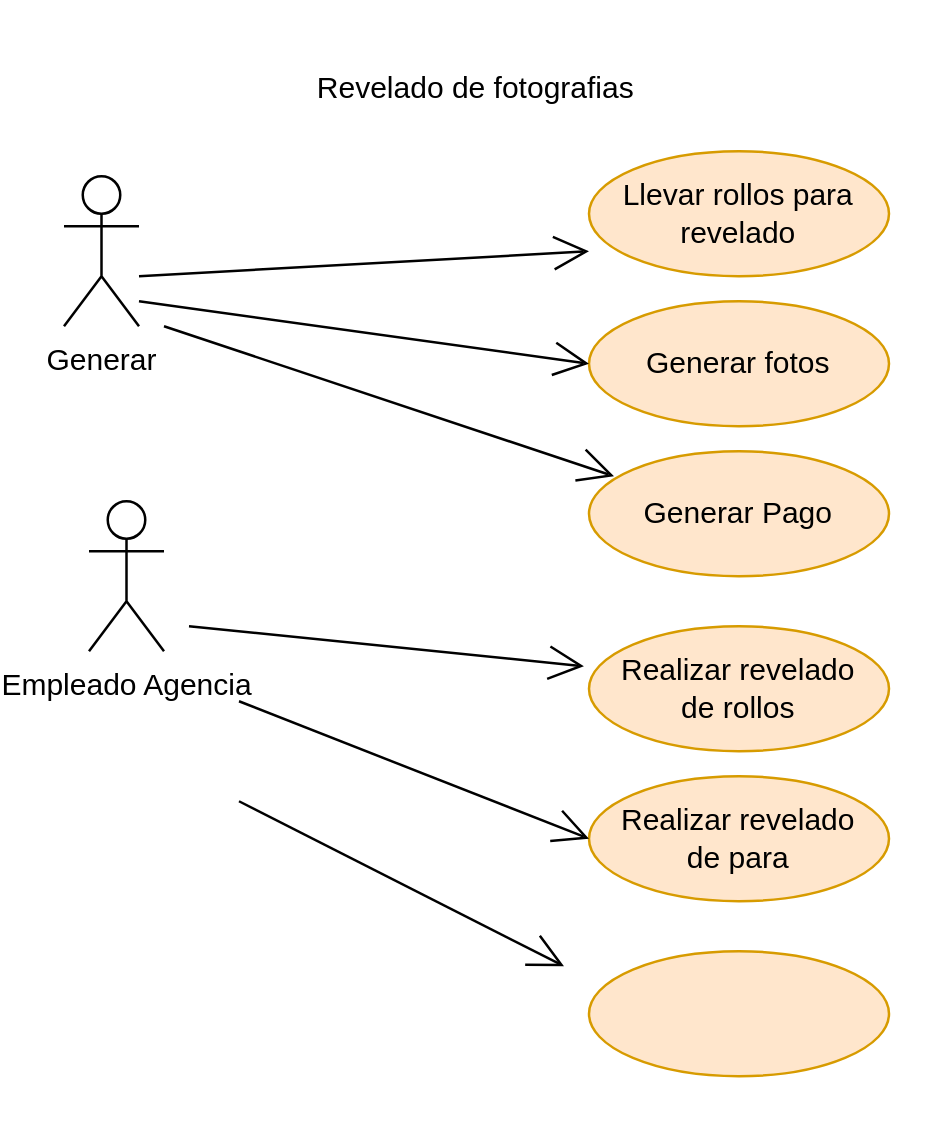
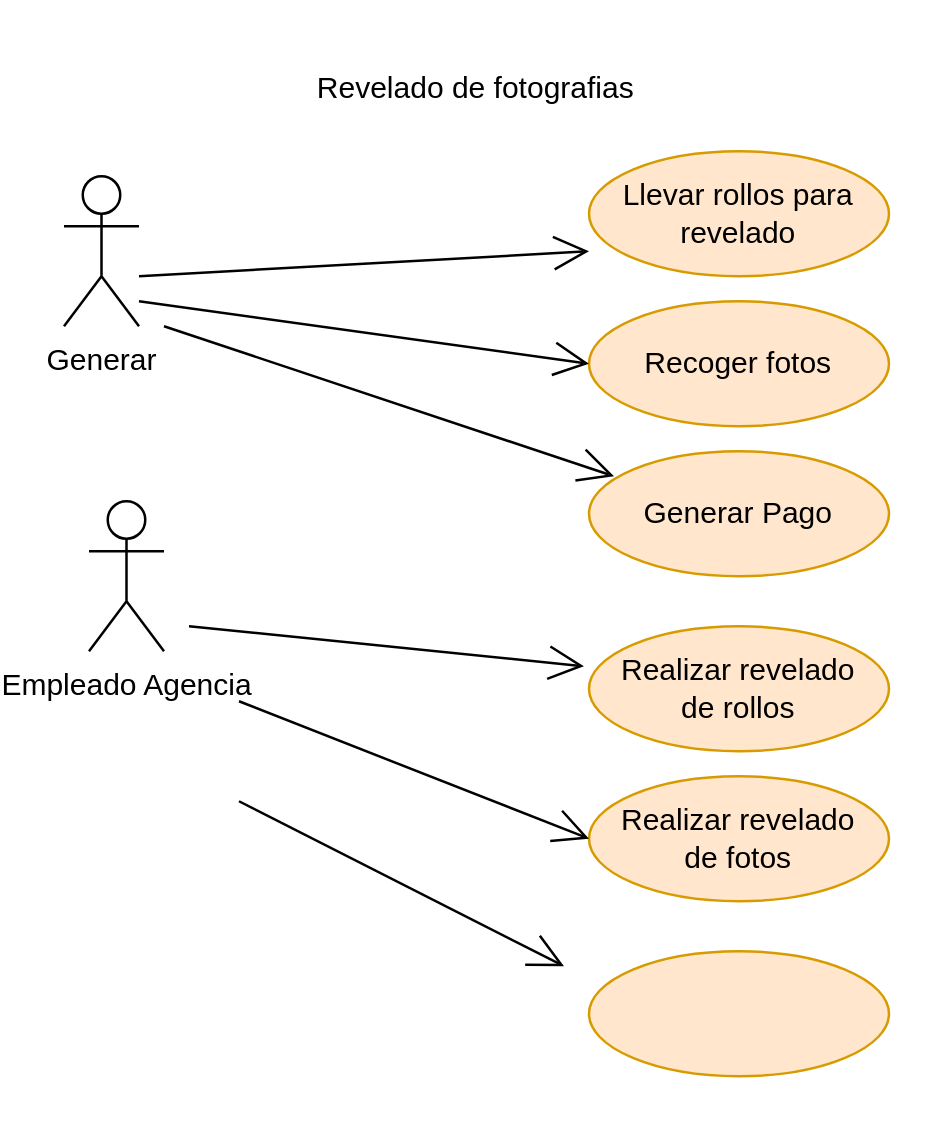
- <mxCell id="8" value="Generar fotos" style="text;html=1;strokeColor=none;fillColor=none;align=center;verticalAlign=middle;whiteSpace=wrap;rounded=0;" vertex="1" parent="1"><mxGeometry x="240" y="130" width="100" height="30" as="geometry" /></mxCell>
+ <mxCell id="8" value="Recoger fotos" style="text;html=1;strokeColor=none;fillColor=none;align=center;verticalAlign=middle;whiteSpace=wrap;rounded=0;" vertex="1" parent="1"><mxGeometry x="240" y="130" width="100" height="30" as="geometry" /></mxCell>
- <mxCell id="15" value="Realizar revelado de para" style="text;html=1;strokeColor=none;fillColor=none;align=center;verticalAlign=middle;whiteSpace=wrap;rounded=0;" vertex="1" parent="1"><mxGeometry x="240" y="320" width="100" height="30" as="geometry" /></mxCell>
+ <mxCell id="15" value="Realizar revelado de fotos" style="text;html=1;strokeColor=none;fillColor=none;align=center;verticalAlign=middle;whiteSpace=wrap;rounded=0;" vertex="1" parent="1"><mxGeometry x="240" y="320" width="100" height="30" as="geometry" /></mxCell>
